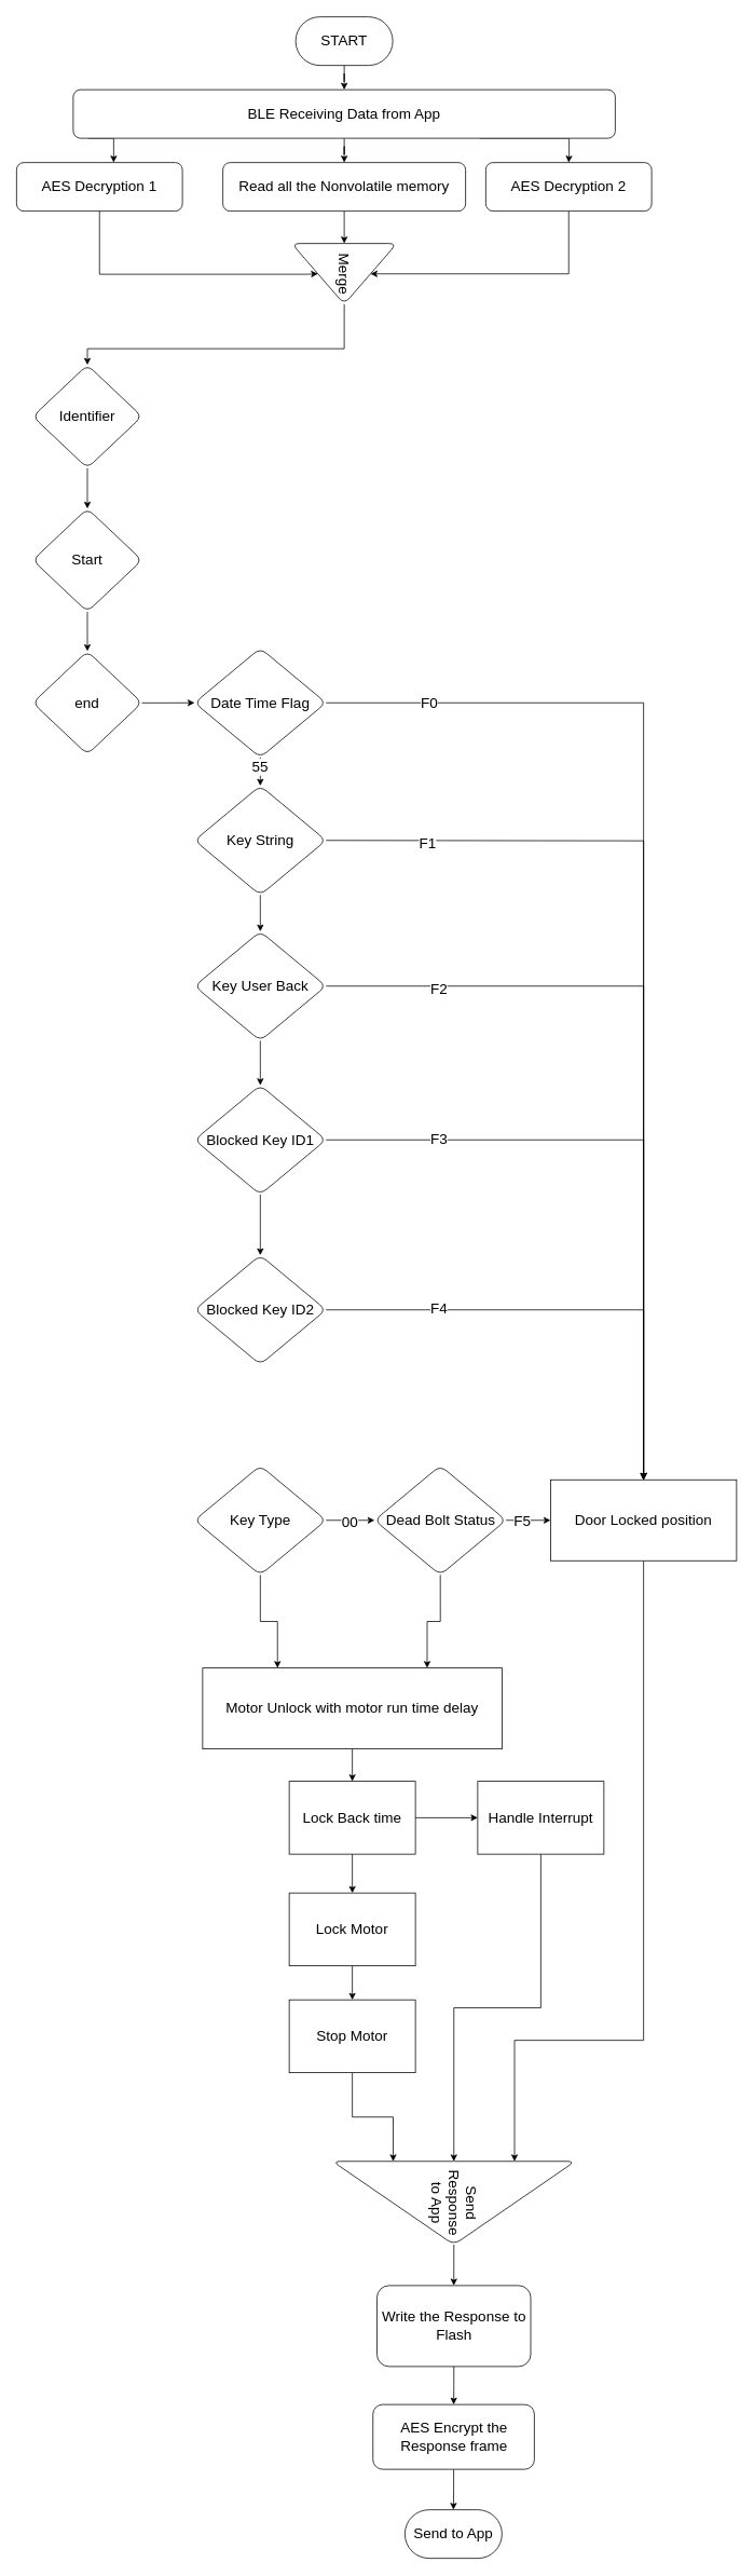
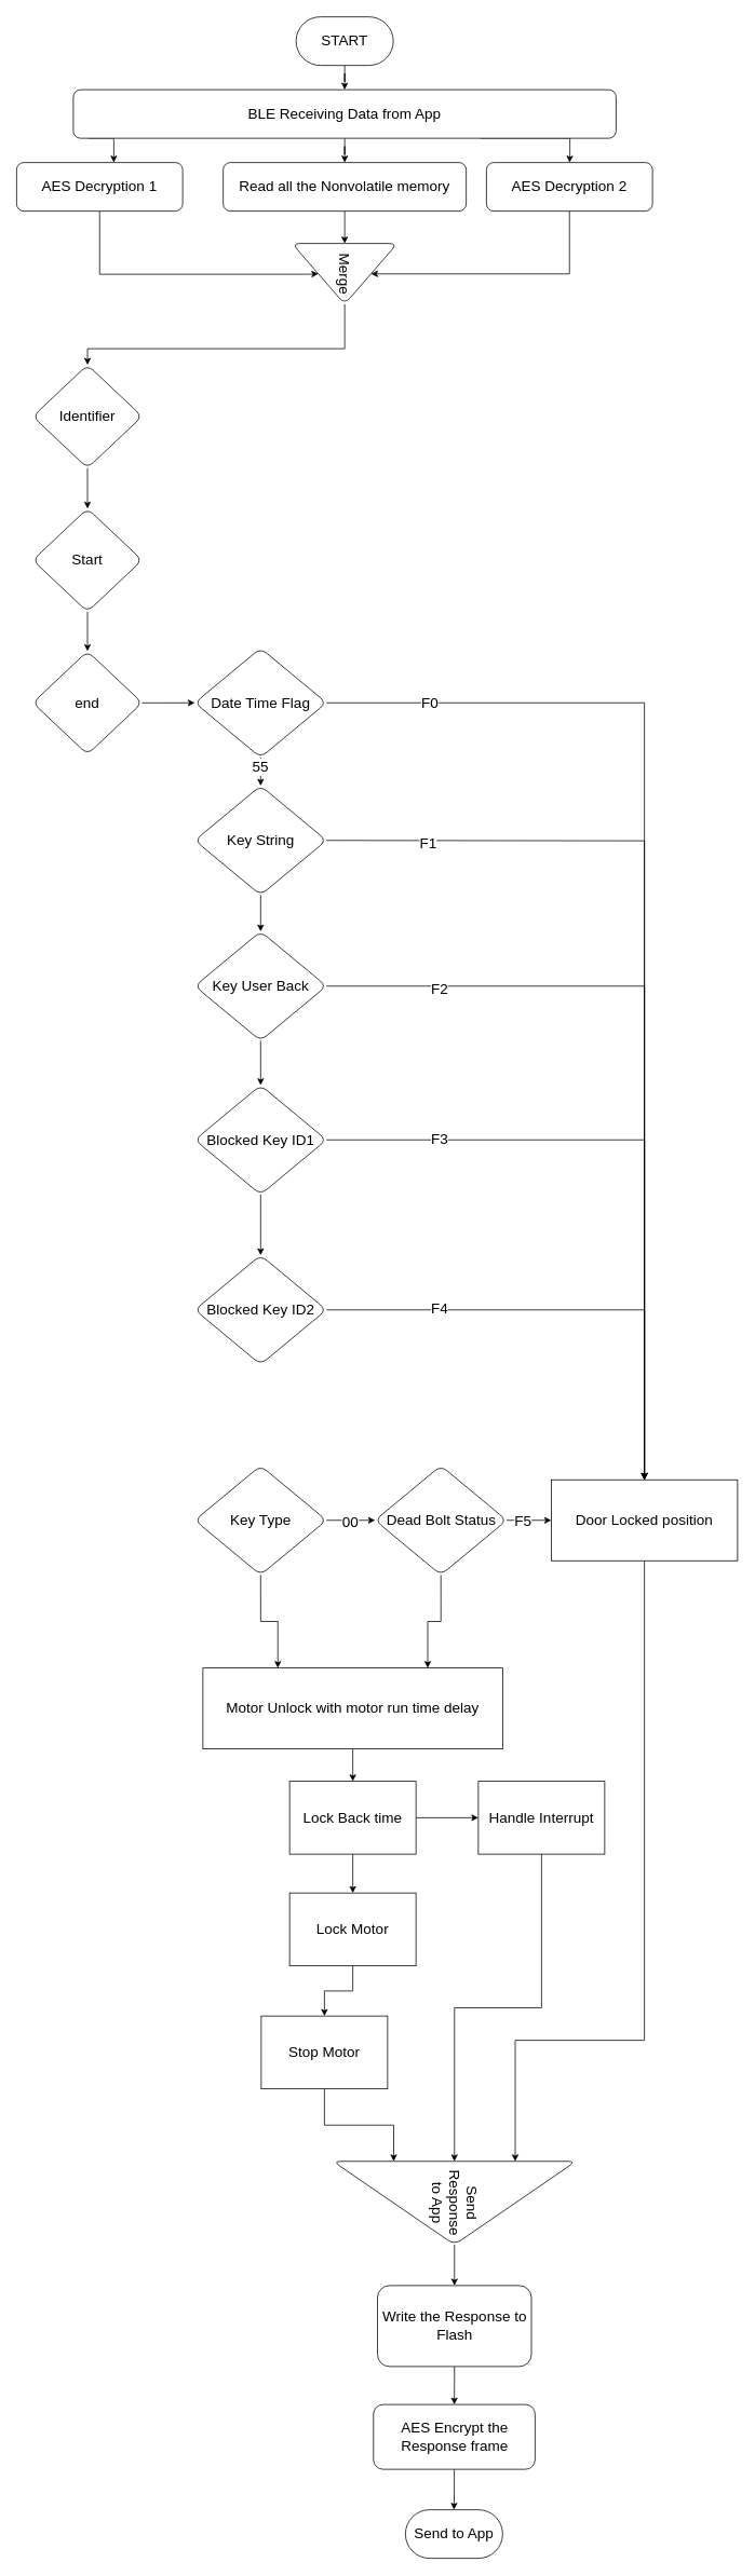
- <mxCell id="62" value="&lt;span style=&quot;font-size: 18px;&quot;&gt;Stop Motor&lt;/span&gt;" style="whiteSpace=wrap;html=1;rounded=0;" vertex="1" parent="1"><mxGeometry x="357" y="2470" width="156" height="90" as="geometry" /></mxCell>
+ <mxCell id="62" value="&lt;span style=&quot;font-size: 18px;&quot;&gt;Stop Motor&lt;/span&gt;" style="whiteSpace=wrap;html=1;rounded=0;" vertex="1" parent="1"><mxGeometry x="322" y="2490" width="156" height="90" as="geometry" /></mxCell>
